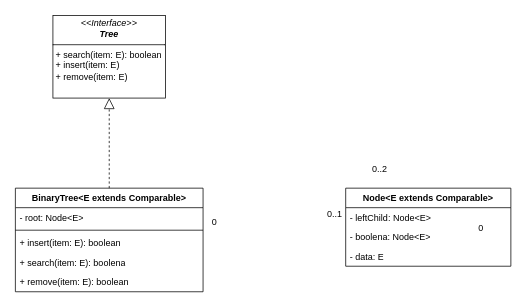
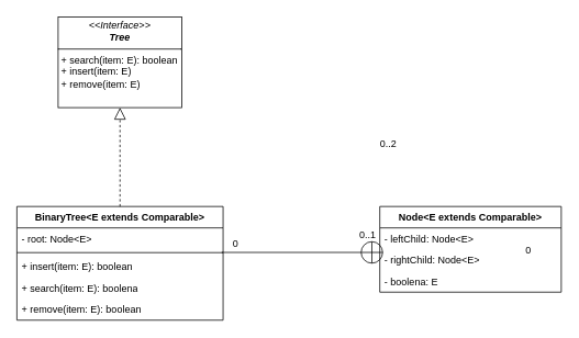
- <mxCell id="14" value="0..2" style="text;html=1;align=center;verticalAlign=middle;resizable=0;points=[];autosize=1;strokeColor=none;fillColor=none;" vertex="1" parent="1"><mxGeometry x="485" y="210" width="40" height="30" as="geometry" /></mxCell>
+ <mxCell id="14" value="0..2" style="text;html=1;align=center;verticalAlign=middle;resizable=0;points=[];autosize=1;strokeColor=none;fillColor=none;" vertex="1" parent="1"><mxGeometry x="450" y="160" width="40" height="30" as="geometry" /></mxCell>
+ <mxCell id="16" value="" style="endArrow=circlePlus;endFill=0;endSize=12;html=1;rounded=0;exitX=0.993;exitY=1.145;exitDx=0;exitDy=0;exitPerimeter=0;entryX=0.02;entryY=1.145;entryDx=0;entryDy=0;entryPerimeter=0;" edge="1" parent="1" source="4" target="10"><mxGeometry width="160" relative="1" as="geometry"><mxPoint x="290" y="240" as="sourcePoint" /><mxPoint x="450" y="240" as="targetPoint" /></mxGeometry></mxCell>
- <mxCell id="11" value="- boolena: Node&amp;lt;E&amp;gt;" style="text;strokeColor=none;fillColor=none;align=left;verticalAlign=top;spacingLeft=4;spacingRight=4;overflow=hidden;rotatable=0;points=[[0,0.5],[1,0.5]];portConstraint=eastwest;whiteSpace=wrap;html=1;" vertex="1" parent="9"><mxGeometry y="52" width="220" height="26" as="geometry" /></mxCell>
+ <mxCell id="11" value="- rightChild: Node&amp;lt;E&amp;gt;" style="text;strokeColor=none;fillColor=none;align=left;verticalAlign=top;spacingLeft=4;spacingRight=4;overflow=hidden;rotatable=0;points=[[0,0.5],[1,0.5]];portConstraint=eastwest;whiteSpace=wrap;html=1;" vertex="1" parent="9"><mxGeometry y="52" width="220" height="26" as="geometry" /></mxCell>
- <mxCell id="12" value="- data: E" style="text;strokeColor=none;fillColor=none;align=left;verticalAlign=top;spacingLeft=4;spacingRight=4;overflow=hidden;rotatable=0;points=[[0,0.5],[1,0.5]];portConstraint=eastwest;whiteSpace=wrap;html=1;" vertex="1" parent="9"><mxGeometry y="78" width="220" height="26" as="geometry" /></mxCell>
+ <mxCell id="12" value="- boolena: E" style="text;strokeColor=none;fillColor=none;align=left;verticalAlign=top;spacingLeft=4;spacingRight=4;overflow=hidden;rotatable=0;points=[[0,0.5],[1,0.5]];portConstraint=eastwest;whiteSpace=wrap;html=1;" vertex="1" parent="9"><mxGeometry y="78" width="220" height="26" as="geometry" /></mxCell>
